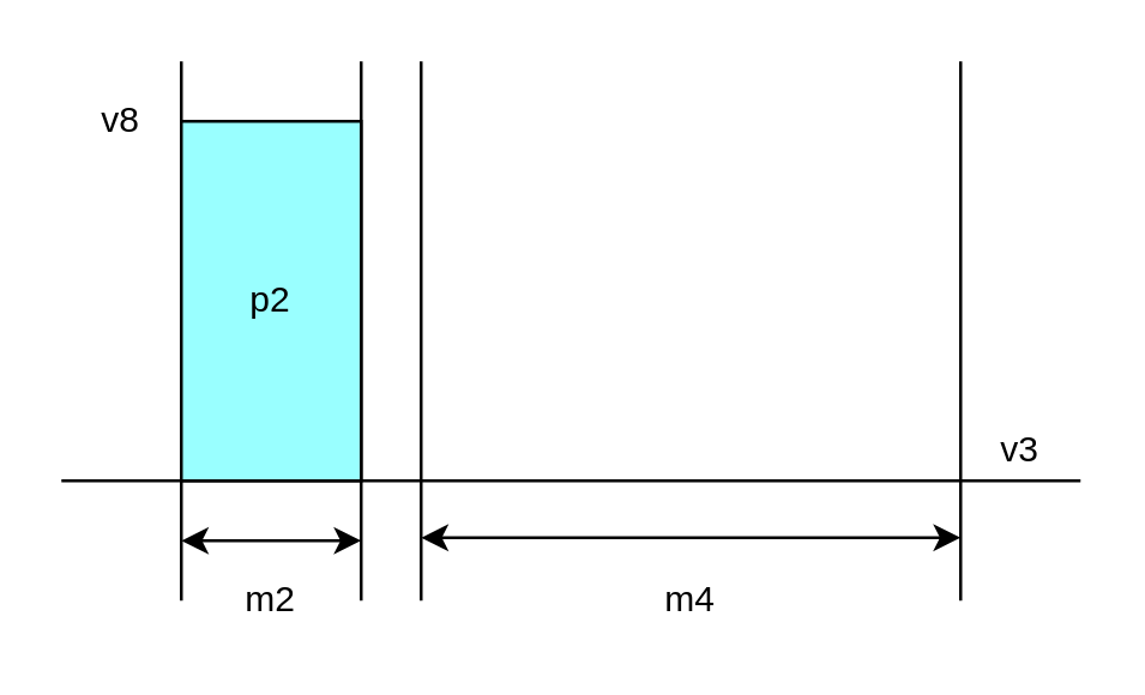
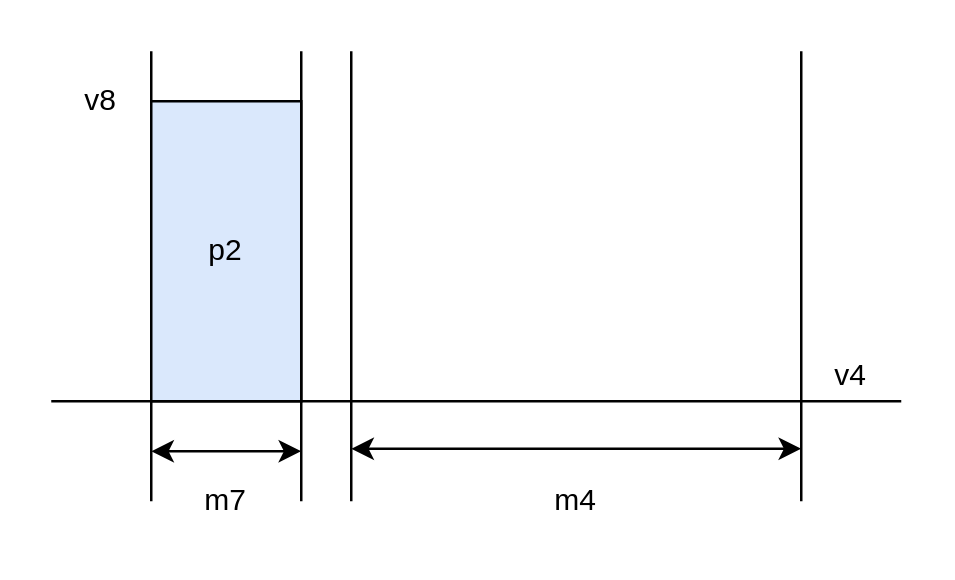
- <mxCell id="11" value="p2" style="rounded=0;whiteSpace=wrap;html=1;fillColor=#99FFFF;" parent="1" vertex="1"><mxGeometry x="60" y="40" width="60" height="120" as="geometry" /></mxCell>
+ <mxCell id="11" value="p2" style="rounded=0;whiteSpace=wrap;html=1;fillColor=#dae8fc;" parent="1" vertex="1"><mxGeometry x="60" y="40" width="60" height="120" as="geometry" /></mxCell>
- <mxCell id="13" value="v3" style="text;html=1;strokeColor=none;fillColor=none;align=center;verticalAlign=middle;whiteSpace=wrap;rounded=0;" parent="1" vertex="1"><mxGeometry x="320" y="140" width="40" height="20" as="geometry" /></mxCell>
+ <mxCell id="13" value="v4" style="text;html=1;strokeColor=none;fillColor=none;align=center;verticalAlign=middle;whiteSpace=wrap;rounded=0;" parent="1" vertex="1"><mxGeometry x="320" y="140" width="40" height="20" as="geometry" /></mxCell>
- <mxCell id="9" value="m2" style="text;html=1;strokeColor=none;fillColor=none;align=center;verticalAlign=middle;whiteSpace=wrap;rounded=0;" parent="1" vertex="1"><mxGeometry x="70" y="190" width="40" height="20" as="geometry" /></mxCell>
+ <mxCell id="9" value="m7" style="text;html=1;strokeColor=none;fillColor=none;align=center;verticalAlign=middle;whiteSpace=wrap;rounded=0;" parent="1" vertex="1"><mxGeometry x="70" y="190" width="40" height="20" as="geometry" /></mxCell>
